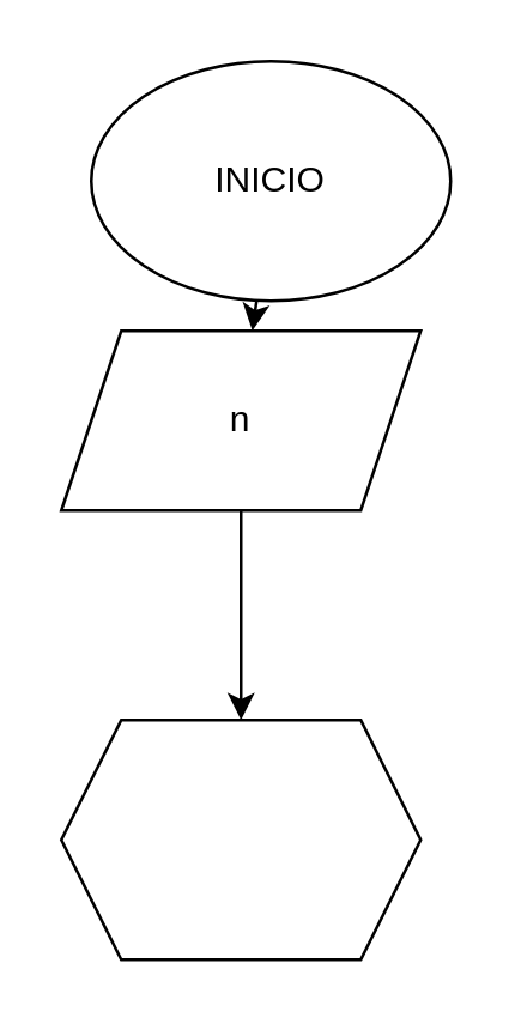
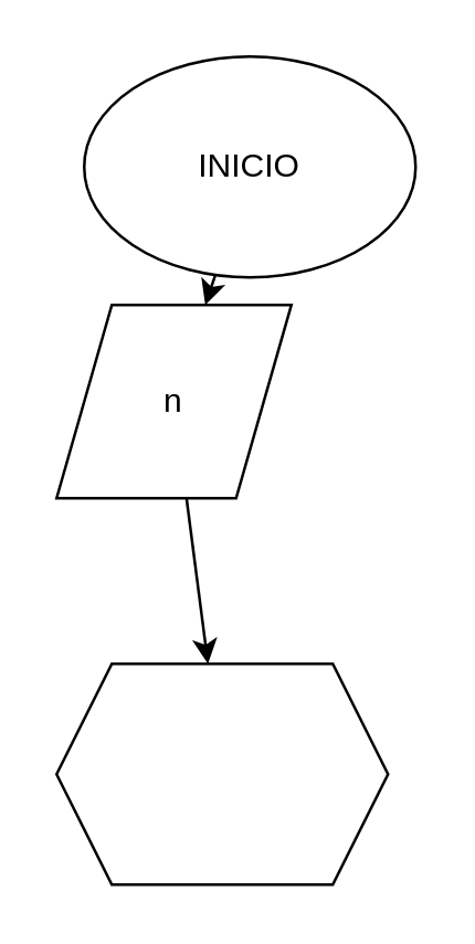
- <mxCell id="5" value="n" style="shape=parallelogram;perimeter=parallelogramPerimeter;whiteSpace=wrap;html=1;fixedSize=1;" vertex="1" parent="1"><mxGeometry x="20" y="110" width="120" height="60" as="geometry" /></mxCell>
+ <mxCell id="5" value="n" style="shape=parallelogram;perimeter=parallelogramPerimeter;whiteSpace=wrap;html=1;fixedSize=1;" vertex="1" parent="1"><mxGeometry x="20" y="110" width="85" height="70" as="geometry" /></mxCell>
